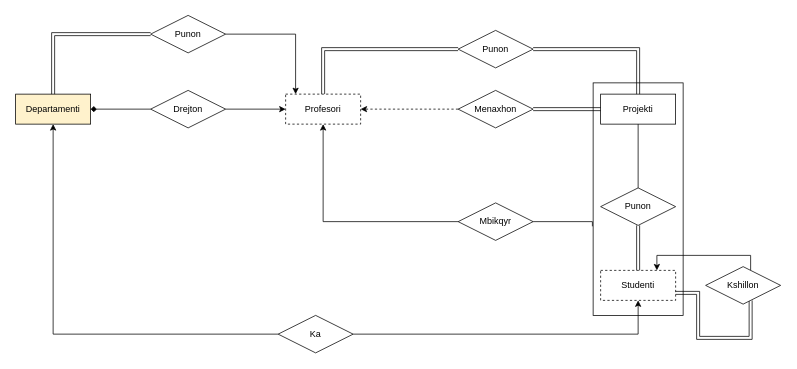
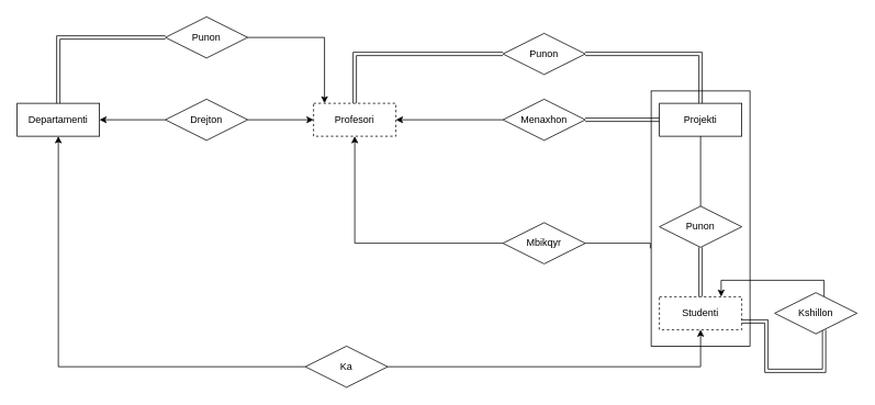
- <mxCell id="6" value="Departamenti" style="whiteSpace=wrap;html=1;align=center;fillColor=#fff2cc;" vertex="1" parent="1"><mxGeometry x="20" y="125" width="100" height="40" as="geometry" /></mxCell>
+ <mxCell id="6" value="Departamenti" style="whiteSpace=wrap;html=1;align=center;" vertex="1" parent="1"><mxGeometry x="20" y="125" width="100" height="40" as="geometry" /></mxCell>
- <mxCell id="20" style="edgeStyle=orthogonalEdgeStyle;rounded=0;orthogonalLoop=1;jettySize=auto;html=1;endArrow=diamond;endFill=1;" edge="1" parent="1" source="21" target="6"><mxGeometry relative="1" as="geometry" /></mxCell>
+ <mxCell id="20" style="edgeStyle=orthogonalEdgeStyle;rounded=0;orthogonalLoop=1;jettySize=auto;html=1;endArrow=classic;endFill=1;" edge="1" parent="1" source="21" target="6"><mxGeometry relative="1" as="geometry" /></mxCell>
- <mxCell id="8" style="edgeStyle=orthogonalEdgeStyle;rounded=0;orthogonalLoop=1;jettySize=auto;html=1;dashed=1;" edge="1" parent="1" source="9" target="3"><mxGeometry relative="1" as="geometry" /></mxCell>
+ <mxCell id="8" style="edgeStyle=orthogonalEdgeStyle;rounded=0;orthogonalLoop=1;jettySize=auto;html=1;" edge="1" parent="1" source="9" target="3"><mxGeometry relative="1" as="geometry" /></mxCell>
